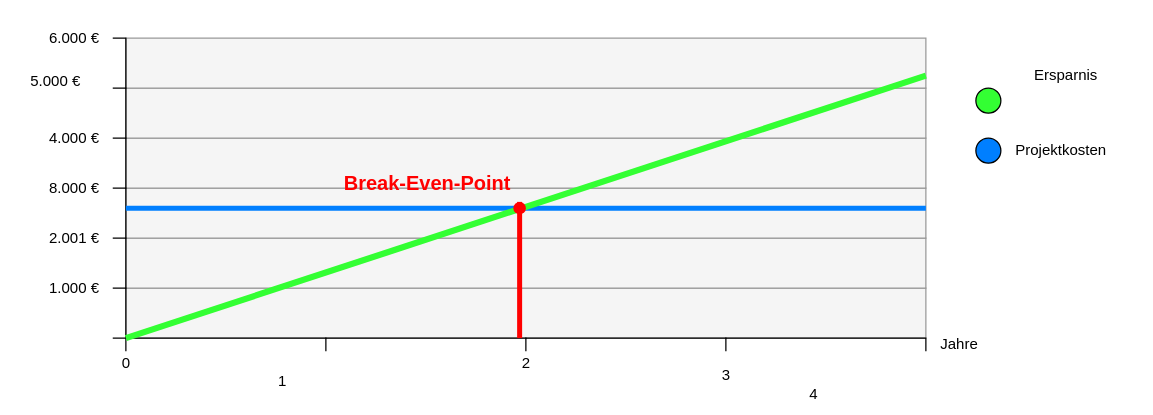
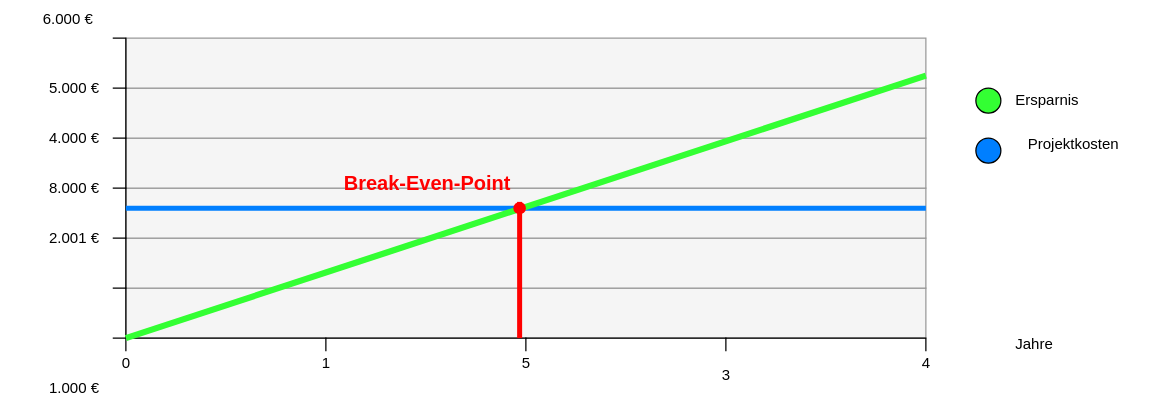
- <mxCell id="32" value="6.000 €" style="text;html=1;align=right;verticalAlign=middle;resizable=0;points=[];autosize=1;strokeColor=none;fillColor=none;movable=0;rotatable=0;deletable=0;editable=0;connectable=0;" vertex="1" parent="1"><mxGeometry x="20" y="20" width="60" height="20" as="geometry" /></mxCell>
+ <mxCell id="32" value="6.000 €" style="text;html=1;align=right;verticalAlign=middle;resizable=0;points=[];autosize=1;strokeColor=none;fillColor=none;movable=0;rotatable=0;deletable=0;editable=0;connectable=0;" vertex="1" parent="1"><mxGeometry x="15" y="5" width="60" height="20" as="geometry" /></mxCell>
- <mxCell id="21" value="Ersparnis" style="text;html=1;align=left;verticalAlign=middle;resizable=1;points=[];autosize=1;strokeColor=none;fillColor=none;movable=1;rotatable=1;deletable=1;editable=1;connectable=1;" vertex="1" parent="1"><mxGeometry x="825" y="50" width="70" height="20" as="geometry" /></mxCell>
+ <mxCell id="21" value="Ersparnis" style="text;html=1;align=left;verticalAlign=middle;resizable=1;points=[];autosize=1;strokeColor=none;fillColor=none;movable=1;rotatable=1;deletable=1;editable=1;connectable=1;" vertex="1" parent="1"><mxGeometry x="810" y="70" width="70" height="20" as="geometry" /></mxCell>
- <mxCell id="31" value="5.000 €" style="text;html=1;align=right;verticalAlign=middle;resizable=0;points=[];autosize=1;strokeColor=none;fillColor=none;movable=0;rotatable=0;deletable=0;editable=0;connectable=0;" vertex="1" parent="1"><mxGeometry x="5" y="55" width="60" height="20" as="geometry" /></mxCell>
+ <mxCell id="31" value="5.000 €" style="text;html=1;align=right;verticalAlign=middle;resizable=0;points=[];autosize=1;strokeColor=none;fillColor=none;movable=0;rotatable=0;deletable=0;editable=0;connectable=0;" vertex="1" parent="1"><mxGeometry x="20" y="60" width="60" height="20" as="geometry" /></mxCell>
- <mxCell id="20" value="Projektkosten" style="text;html=1;align=left;verticalAlign=middle;resizable=1;points=[];autosize=1;strokeColor=none;fillColor=none;movable=1;rotatable=1;deletable=1;editable=1;connectable=1;" vertex="1" parent="1"><mxGeometry x="810" y="110" width="90" height="20" as="geometry" /></mxCell>
+ <mxCell id="20" value="Projektkosten" style="text;html=1;align=left;verticalAlign=middle;resizable=1;points=[];autosize=1;strokeColor=none;fillColor=none;movable=1;rotatable=1;deletable=1;editable=1;connectable=1;" vertex="1" parent="1"><mxGeometry x="820" y="105" width="90" height="20" as="geometry" /></mxCell>
- <mxCell id="27" value="1.000 €" style="text;html=1;align=right;verticalAlign=middle;resizable=0;points=[];autosize=1;strokeColor=none;fillColor=none;movable=0;rotatable=0;deletable=0;editable=0;connectable=0;" vertex="1" parent="1"><mxGeometry x="20" y="220" width="60" height="20" as="geometry" /></mxCell>
+ <mxCell id="27" value="1.000 €" style="text;html=1;align=right;verticalAlign=middle;resizable=0;points=[];autosize=1;strokeColor=none;fillColor=none;movable=0;rotatable=0;deletable=0;editable=0;connectable=0;" vertex="1" parent="1"><mxGeometry x="20" y="300" width="60" height="20" as="geometry" /></mxCell>
- <mxCell id="37" value="Jahre" style="text;html=1;align=left;verticalAlign=middle;resizable=1;points=[];autosize=1;strokeColor=none;fillColor=none;movable=1;rotatable=1;deletable=1;editable=1;connectable=1;" vertex="1" parent="1"><mxGeometry x="750" y="265" width="50" height="20" as="geometry" /></mxCell>
+ <mxCell id="37" value="Jahre" style="text;html=1;align=left;verticalAlign=middle;resizable=1;points=[];autosize=1;strokeColor=none;fillColor=none;movable=1;rotatable=1;deletable=1;editable=1;connectable=1;" vertex="1" parent="1"><mxGeometry x="810" y="265" width="50" height="20" as="geometry" /></mxCell>
- <mxCell id="24" value="2" style="text;html=1;align=center;verticalAlign=middle;resizable=0;points=[];autosize=1;strokeColor=none;fillColor=none;movable=0;rotatable=0;deletable=0;editable=0;connectable=0;" vertex="1" parent="1"><mxGeometry x="410" y="280" width="20" height="20" as="geometry" /></mxCell>
+ <mxCell id="24" value="5" style="text;html=1;align=center;verticalAlign=middle;resizable=0;points=[];autosize=1;strokeColor=none;fillColor=none;movable=0;rotatable=0;deletable=0;editable=0;connectable=0;" vertex="1" parent="1"><mxGeometry x="410" y="280" width="20" height="20" as="geometry" /></mxCell>
- <mxCell id="23" value="1" style="text;html=1;align=center;verticalAlign=middle;resizable=0;points=[];autosize=1;strokeColor=none;fillColor=none;movable=0;rotatable=0;deletable=0;editable=0;connectable=0;" vertex="1" parent="1"><mxGeometry x="215" y="295" width="20" height="20" as="geometry" /></mxCell>
+ <mxCell id="23" value="1" style="text;html=1;align=center;verticalAlign=middle;resizable=0;points=[];autosize=1;strokeColor=none;fillColor=none;movable=0;rotatable=0;deletable=0;editable=0;connectable=0;" vertex="1" parent="1"><mxGeometry x="250" y="280" width="20" height="20" as="geometry" /></mxCell>
- <mxCell id="26" value="4" style="text;html=1;align=center;verticalAlign=middle;resizable=0;points=[];autosize=1;strokeColor=none;fillColor=none;movable=0;rotatable=0;deletable=0;editable=0;connectable=0;" vertex="1" parent="1"><mxGeometry x="640" y="305" width="20" height="20" as="geometry" /></mxCell>
+ <mxCell id="26" value="4" style="text;html=1;align=center;verticalAlign=middle;resizable=0;points=[];autosize=1;strokeColor=none;fillColor=none;movable=0;rotatable=0;deletable=0;editable=0;connectable=0;" vertex="1" parent="1"><mxGeometry x="730" y="280" width="20" height="20" as="geometry" /></mxCell>
